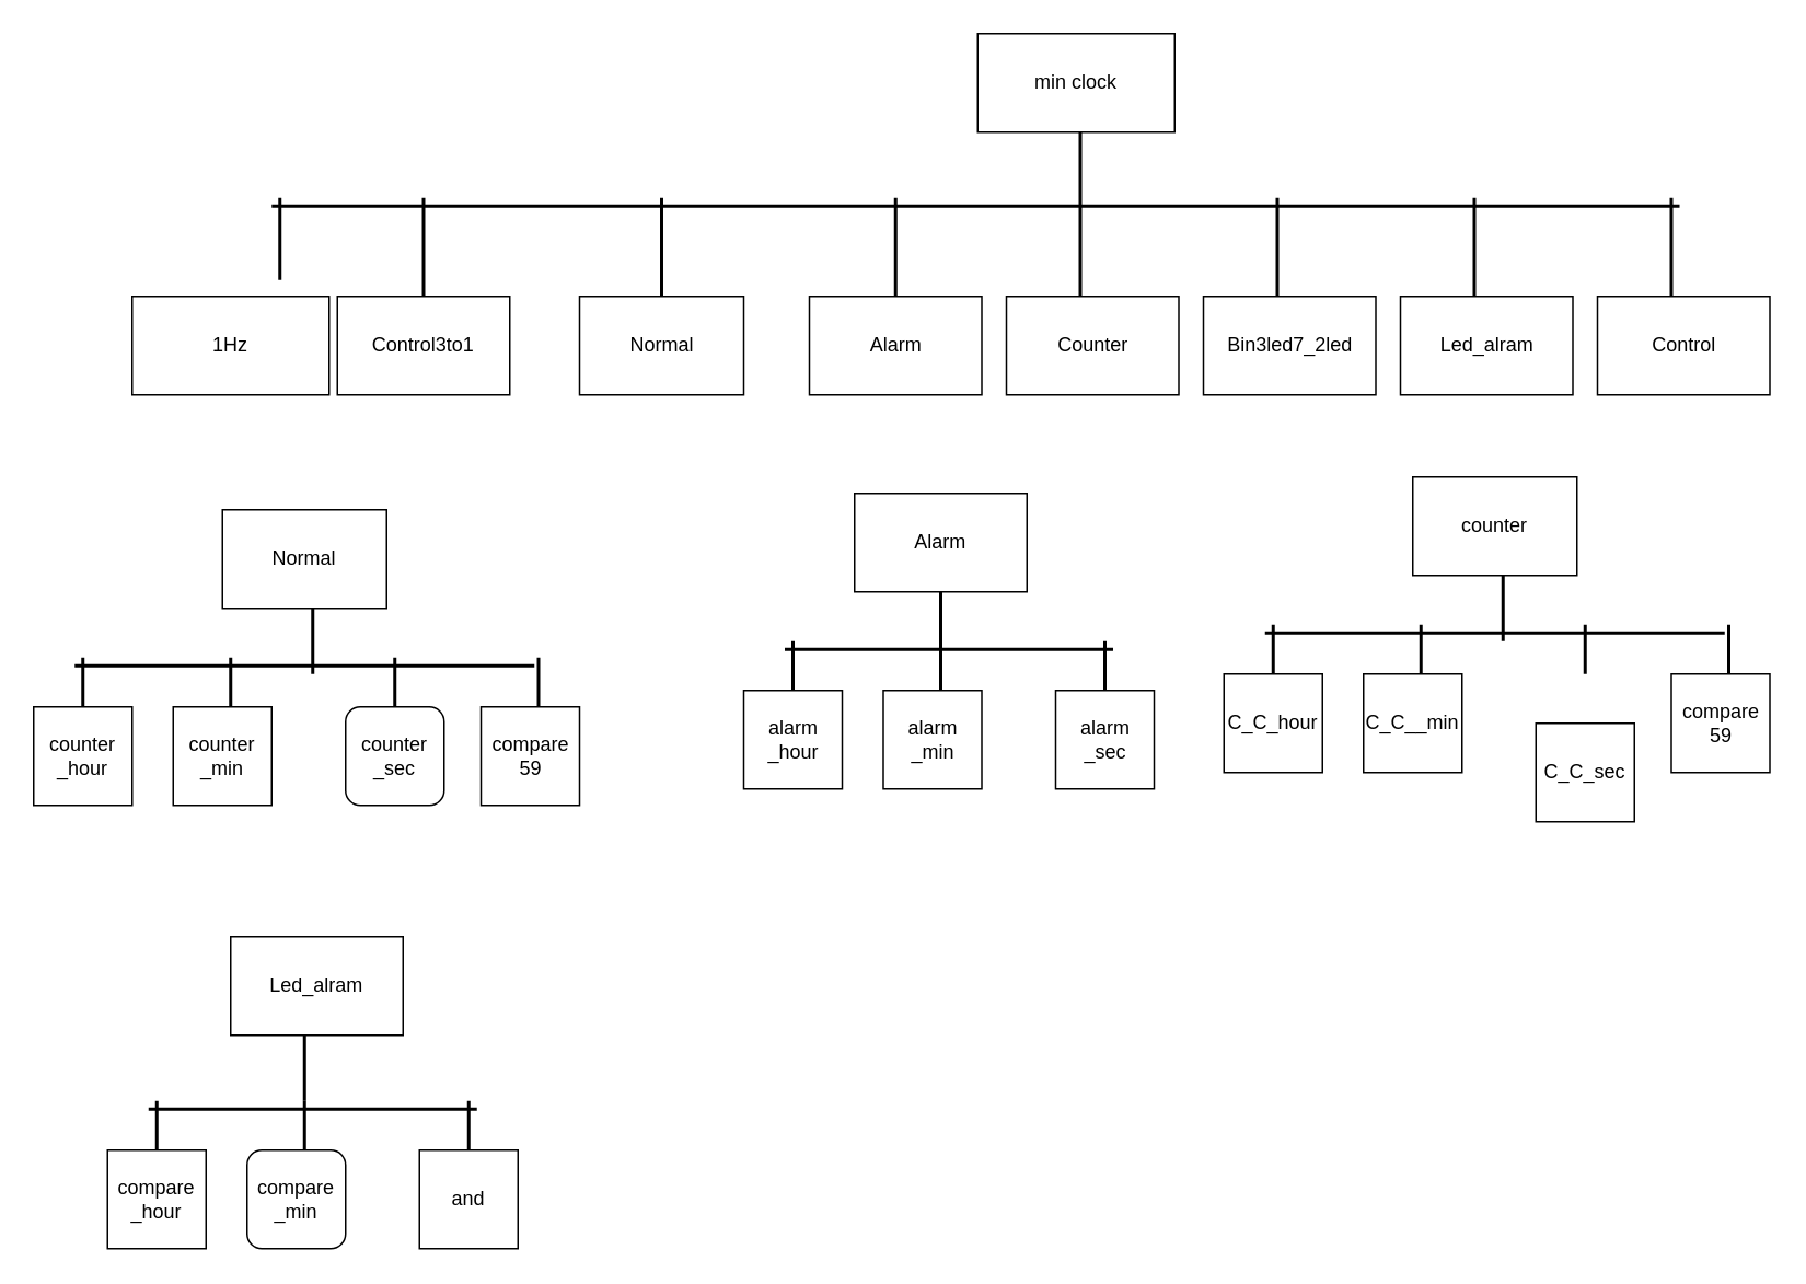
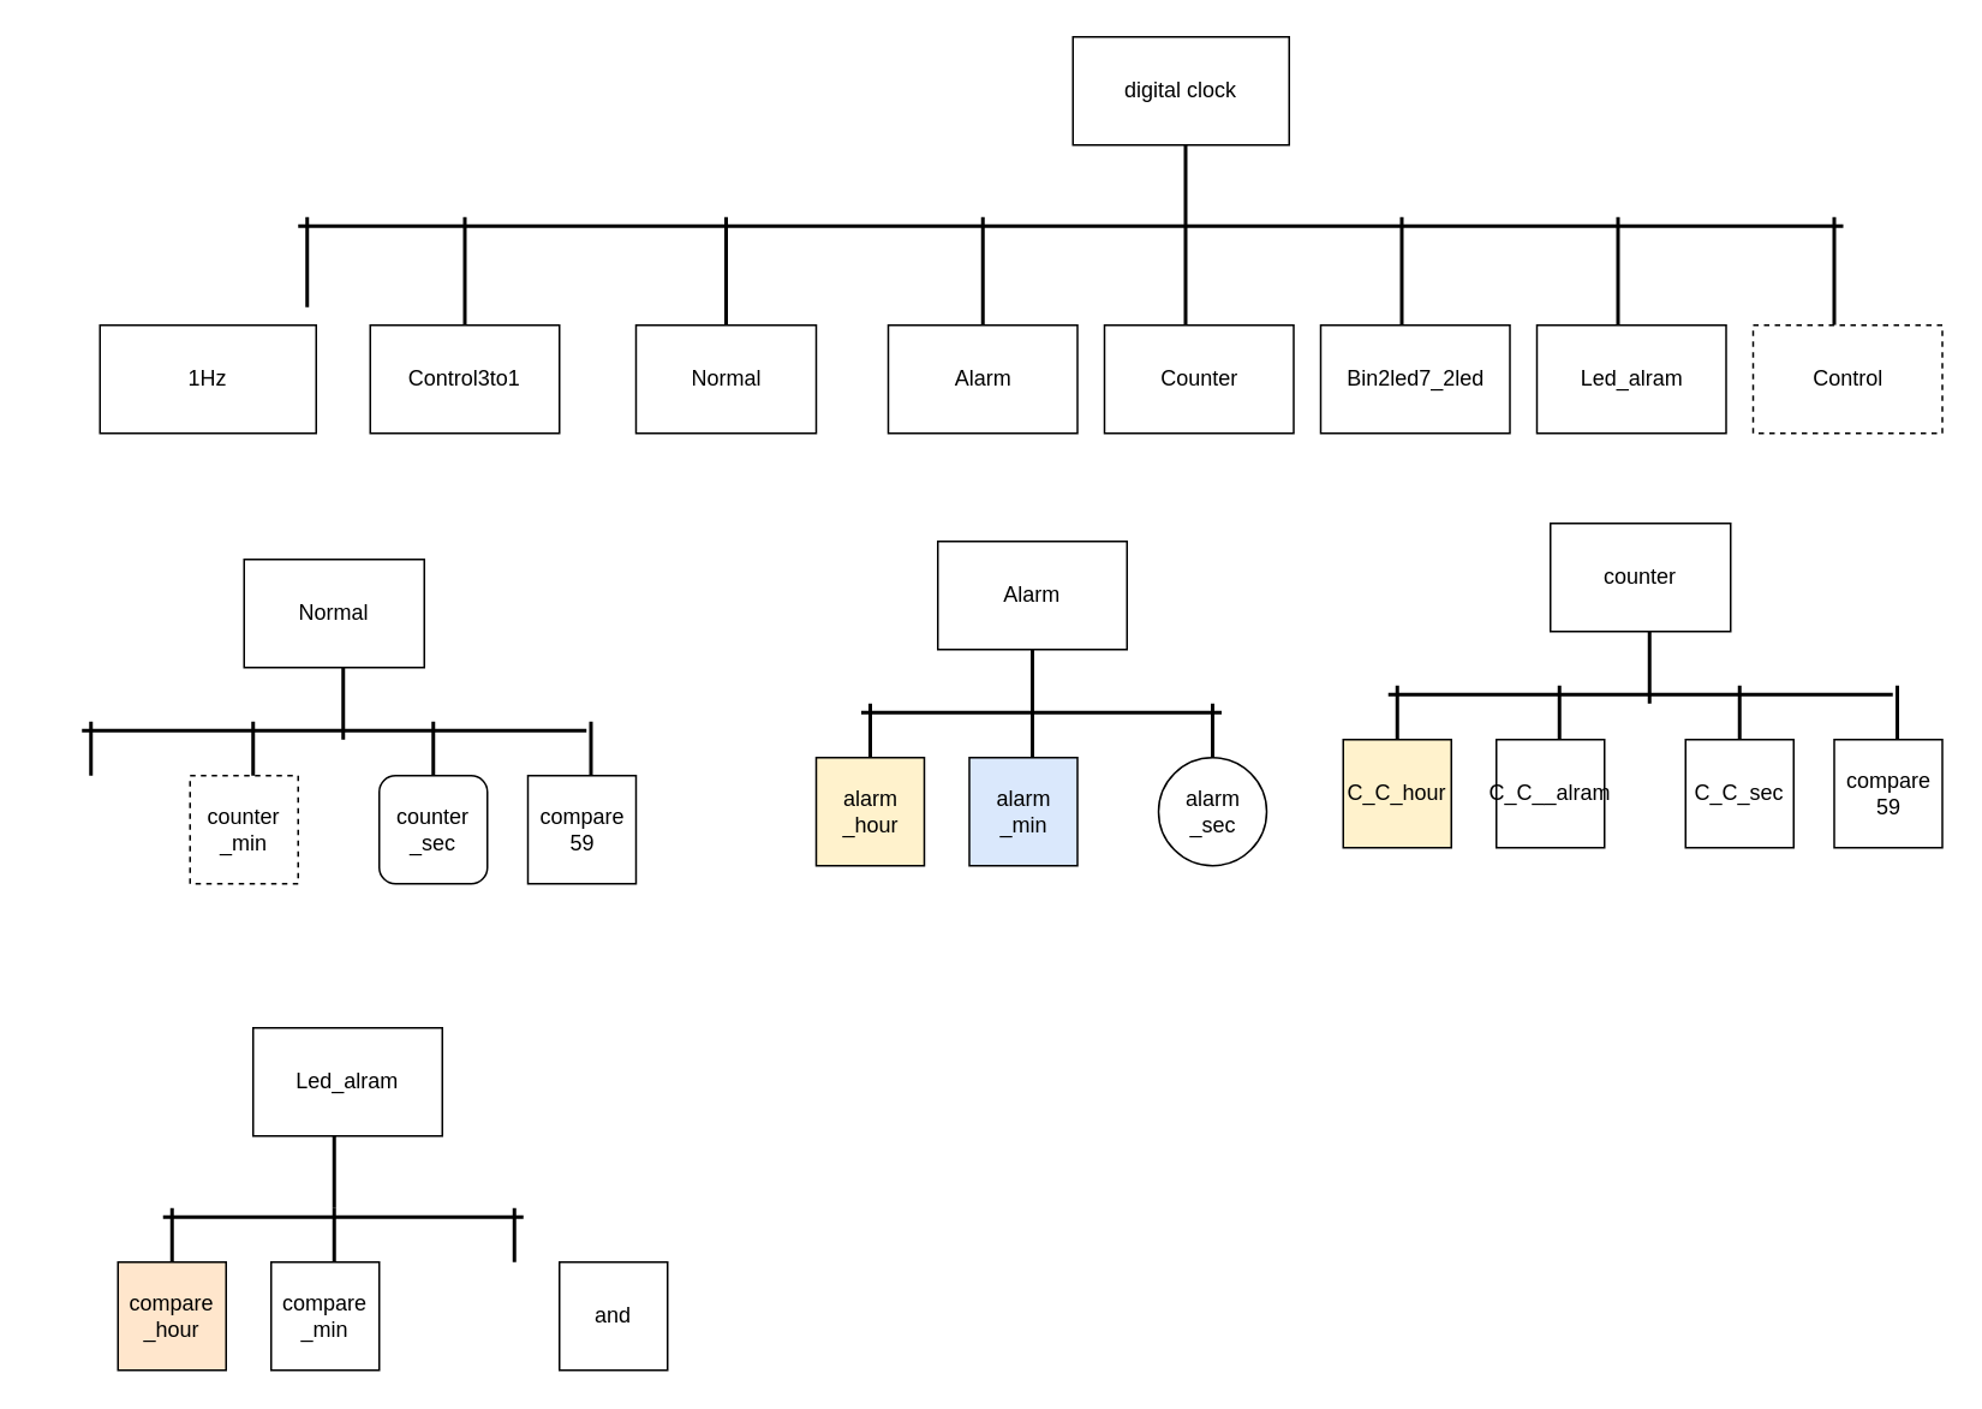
- <mxCell id="2" value="min clock" style="rounded=0;whiteSpace=wrap;html=1;" vertex="1" parent="1"><mxGeometry x="595" y="20" width="120" height="60" as="geometry" /></mxCell>
+ <mxCell id="2" value="digital clock" style="rounded=0;whiteSpace=wrap;html=1;" vertex="1" parent="1"><mxGeometry x="595" y="20" width="120" height="60" as="geometry" /></mxCell>
- <mxCell id="60" value="1Hz" style="rounded=0;whiteSpace=wrap;html=1;" vertex="1" parent="1"><mxGeometry x="80" y="180" width="120" height="60" as="geometry" /></mxCell>
+ <mxCell id="60" value="1Hz" style="rounded=0;whiteSpace=wrap;html=1;" vertex="1" parent="1"><mxGeometry x="55" y="180" width="120" height="60" as="geometry" /></mxCell>
- <mxCell id="14" value="Bin3led7_2led" style="rounded=0;whiteSpace=wrap;html=1;" vertex="1" parent="1"><mxGeometry x="732.5" y="180" width="105" height="60" as="geometry" /></mxCell>
+ <mxCell id="14" value="Bin2led7_2led" style="rounded=0;whiteSpace=wrap;html=1;" vertex="1" parent="1"><mxGeometry x="732.5" y="180" width="105" height="60" as="geometry" /></mxCell>
- <mxCell id="18" value="Control" style="rounded=0;whiteSpace=wrap;html=1;" vertex="1" parent="1"><mxGeometry x="972.5" y="180" width="105" height="60" as="geometry" /></mxCell>
+ <mxCell id="18" value="Control" style="rounded=0;whiteSpace=wrap;html=1;dashed=1;" vertex="1" parent="1"><mxGeometry x="972.5" y="180" width="105" height="60" as="geometry" /></mxCell>
- <mxCell id="39" value="&lt;div&gt;C_C_hour&lt;/div&gt;" style="whiteSpace=wrap;html=1;aspect=fixed;" vertex="1" parent="1"><mxGeometry x="745" y="410" width="60" height="60" as="geometry" /></mxCell>
+ <mxCell id="39" value="&lt;div&gt;C_C_hour&lt;/div&gt;" style="whiteSpace=wrap;html=1;aspect=fixed;fillColor=#fff2cc;" vertex="1" parent="1"><mxGeometry x="745" y="410" width="60" height="60" as="geometry" /></mxCell>
- <mxCell id="40" value="&lt;div&gt;C_C__min&lt;/div&gt;" style="whiteSpace=wrap;html=1;aspect=fixed;" vertex="1" parent="1"><mxGeometry x="830" y="410" width="60" height="60" as="geometry" /></mxCell>
+ <mxCell id="40" value="&lt;div&gt;C_C__alram&lt;/div&gt;" style="whiteSpace=wrap;html=1;aspect=fixed;" vertex="1" parent="1"><mxGeometry x="830" y="410" width="60" height="60" as="geometry" /></mxCell>
- <mxCell id="29" value="alarm&lt;div&gt;_hour&lt;/div&gt;" style="whiteSpace=wrap;html=1;aspect=fixed;" vertex="1" parent="1"><mxGeometry x="452.5" y="420" width="60" height="60" as="geometry" /></mxCell>
+ <mxCell id="29" value="alarm&lt;div&gt;_hour&lt;/div&gt;" style="whiteSpace=wrap;html=1;aspect=fixed;fillColor=#fff2cc;" vertex="1" parent="1"><mxGeometry x="452.5" y="420" width="60" height="60" as="geometry" /></mxCell>
- <mxCell id="30" value="&lt;div&gt;alarm&lt;/div&gt;&lt;div&gt;_min&lt;/div&gt;" style="whiteSpace=wrap;html=1;aspect=fixed;" vertex="1" parent="1"><mxGeometry x="537.5" y="420" width="60" height="60" as="geometry" /></mxCell>
+ <mxCell id="30" value="&lt;div&gt;alarm&lt;/div&gt;&lt;div&gt;_min&lt;/div&gt;" style="whiteSpace=wrap;html=1;aspect=fixed;fillColor=#dae8fc;" vertex="1" parent="1"><mxGeometry x="537.5" y="420" width="60" height="60" as="geometry" /></mxCell>
- <mxCell id="31" value="&lt;div&gt;alarm&lt;/div&gt;&lt;div&gt;_sec&lt;/div&gt;" style="whiteSpace=wrap;html=1;aspect=fixed;" vertex="1" parent="1"><mxGeometry x="642.5" y="420" width="60" height="60" as="geometry" /></mxCell>
+ <mxCell id="31" value="&lt;div&gt;alarm&lt;/div&gt;&lt;div&gt;_sec&lt;/div&gt;" style="ellipse;whiteSpace=wrap;html=1;aspect=fixed;" vertex="1" parent="1"><mxGeometry x="642.5" y="420" width="60" height="60" as="geometry" /></mxCell>
- <mxCell id="19" value="counter&lt;div&gt;_hour&lt;/div&gt;" style="whiteSpace=wrap;html=1;aspect=fixed;" vertex="1" parent="1"><mxGeometry x="20" y="430" width="60" height="60" as="geometry" /></mxCell>
- <mxCell id="20" value="counter&lt;div&gt;_min&lt;/div&gt;" style="whiteSpace=wrap;html=1;aspect=fixed;" vertex="1" parent="1"><mxGeometry x="105" y="430" width="60" height="60" as="geometry" /></mxCell>
+ <mxCell id="20" value="counter&lt;div&gt;_min&lt;/div&gt;" style="whiteSpace=wrap;html=1;aspect=fixed;dashed=1;" vertex="1" parent="1"><mxGeometry x="105" y="430" width="60" height="60" as="geometry" /></mxCell>
- <mxCell id="41" value="&lt;div&gt;C_C_sec&lt;/div&gt;" style="whiteSpace=wrap;html=1;aspect=fixed;" vertex="1" parent="1"><mxGeometry x="935" y="440" width="60" height="60" as="geometry" /></mxCell>
+ <mxCell id="41" value="&lt;div&gt;C_C_sec&lt;/div&gt;" style="whiteSpace=wrap;html=1;aspect=fixed;" vertex="1" parent="1"><mxGeometry x="935" y="410" width="60" height="60" as="geometry" /></mxCell>
- <mxCell id="53" value="&lt;div&gt;compare&lt;/div&gt;&lt;div&gt;_hour&lt;/div&gt;" style="whiteSpace=wrap;html=1;aspect=fixed;" vertex="1" parent="1"><mxGeometry x="65" y="700" width="60" height="60" as="geometry" /></mxCell>
+ <mxCell id="53" value="&lt;div&gt;compare&lt;/div&gt;&lt;div&gt;_hour&lt;/div&gt;" style="whiteSpace=wrap;html=1;aspect=fixed;fillColor=#ffe6cc;" vertex="1" parent="1"><mxGeometry x="65" y="700" width="60" height="60" as="geometry" /></mxCell>
- <mxCell id="54" value="compare&lt;div&gt;&lt;span style=&quot;background-color: initial;&quot;&gt;_min&lt;/span&gt;&lt;br&gt;&lt;/div&gt;" style="whiteSpace=wrap;html=1;aspect=fixed;rounded=1;" vertex="1" parent="1"><mxGeometry x="150" y="700" width="60" height="60" as="geometry" /></mxCell>
+ <mxCell id="54" value="compare&lt;div&gt;&lt;span style=&quot;background-color: initial;&quot;&gt;_min&lt;/span&gt;&lt;br&gt;&lt;/div&gt;" style="whiteSpace=wrap;html=1;aspect=fixed;" vertex="1" parent="1"><mxGeometry x="150" y="700" width="60" height="60" as="geometry" /></mxCell>
- <mxCell id="55" value="and" style="whiteSpace=wrap;html=1;aspect=fixed;" vertex="1" parent="1"><mxGeometry x="255" y="700" width="60" height="60" as="geometry" /></mxCell>
+ <mxCell id="55" value="and" style="whiteSpace=wrap;html=1;aspect=fixed;" vertex="1" parent="1"><mxGeometry x="310" y="700" width="60" height="60" as="geometry" /></mxCell>
